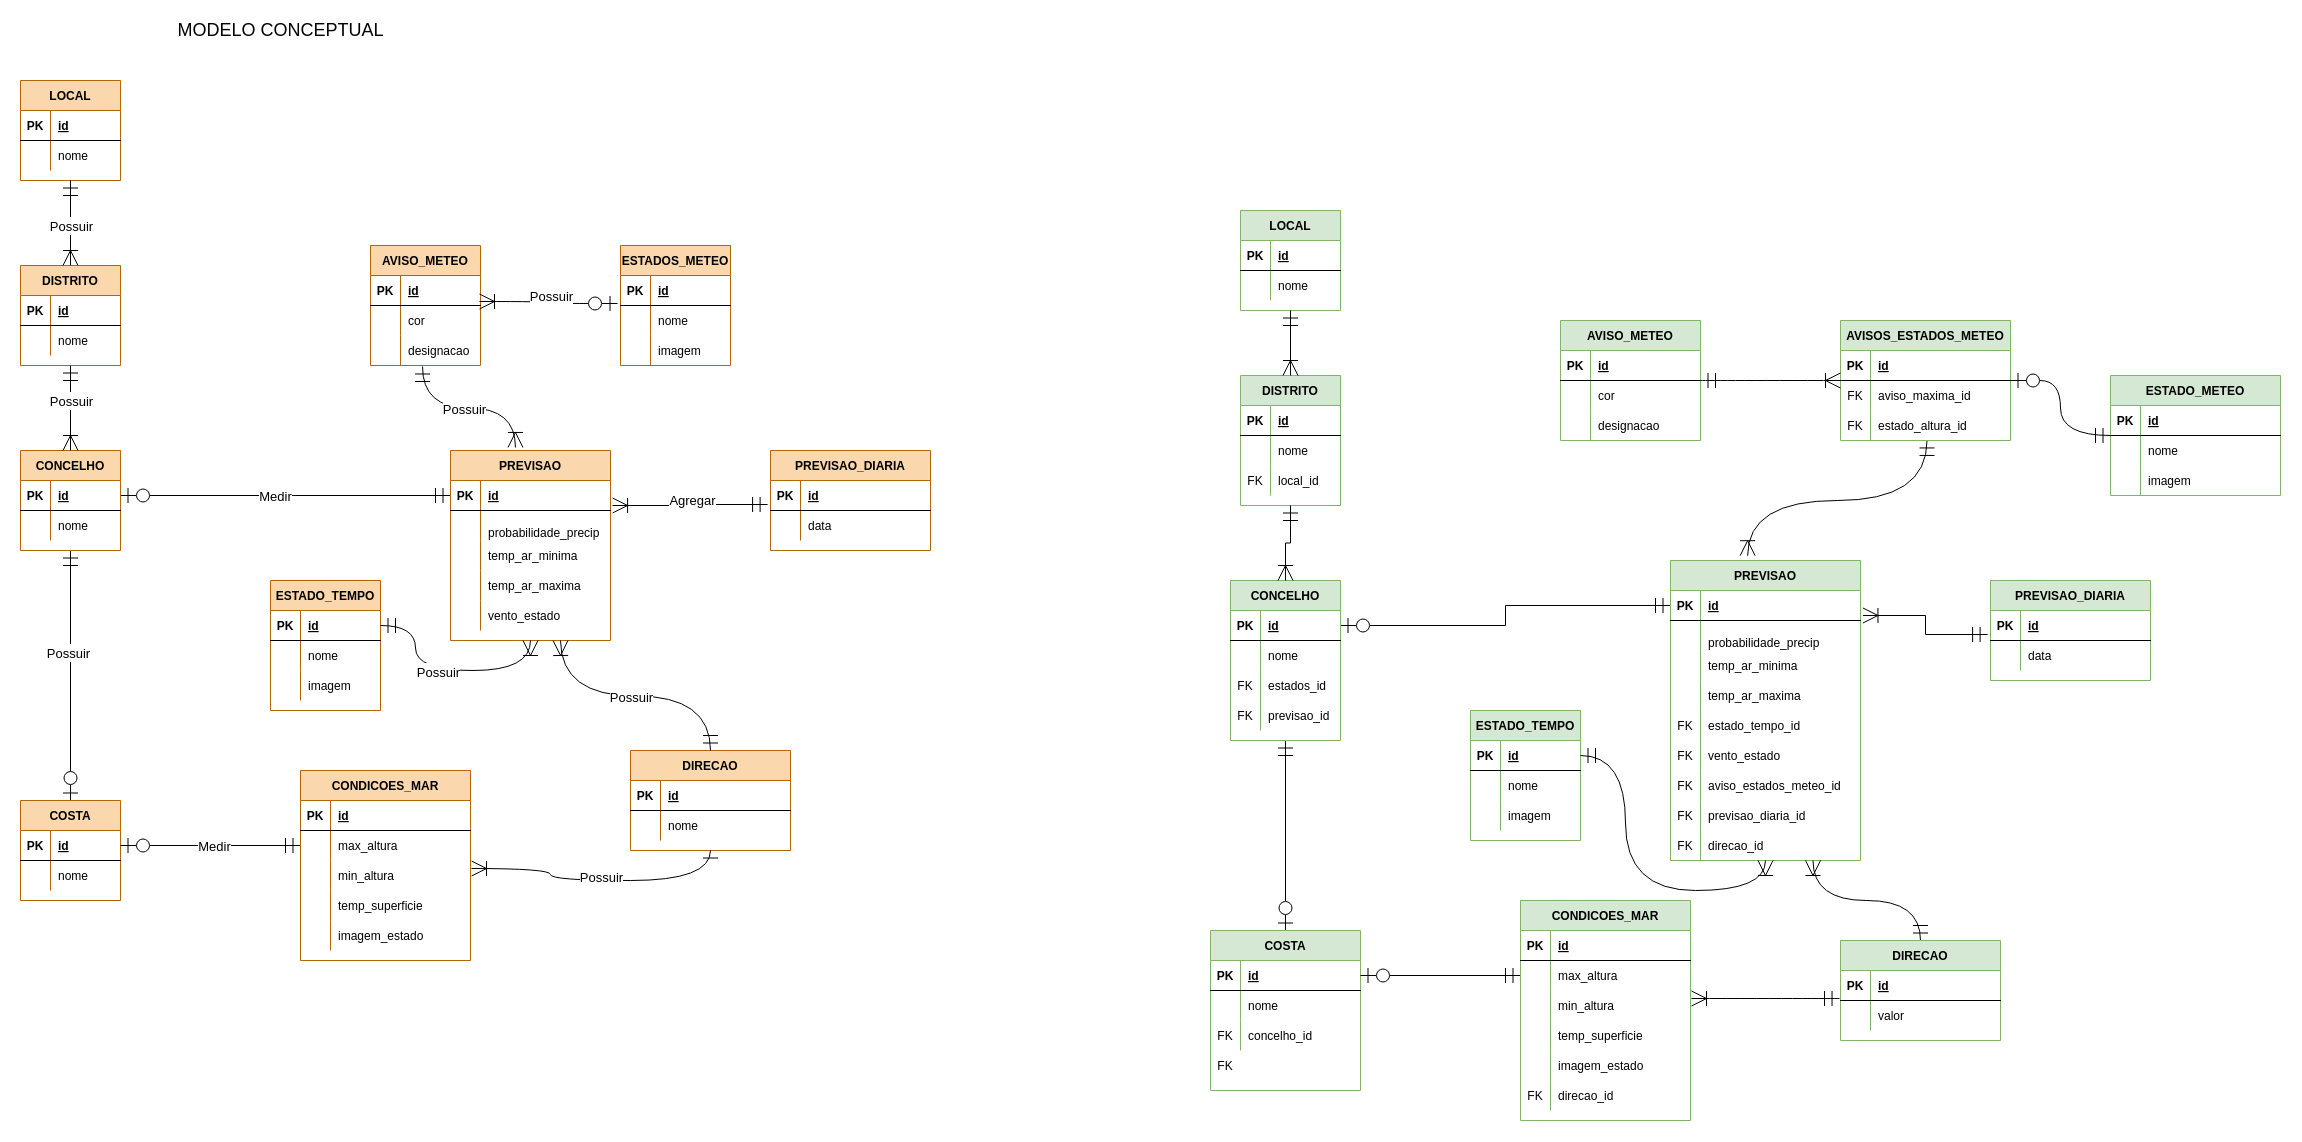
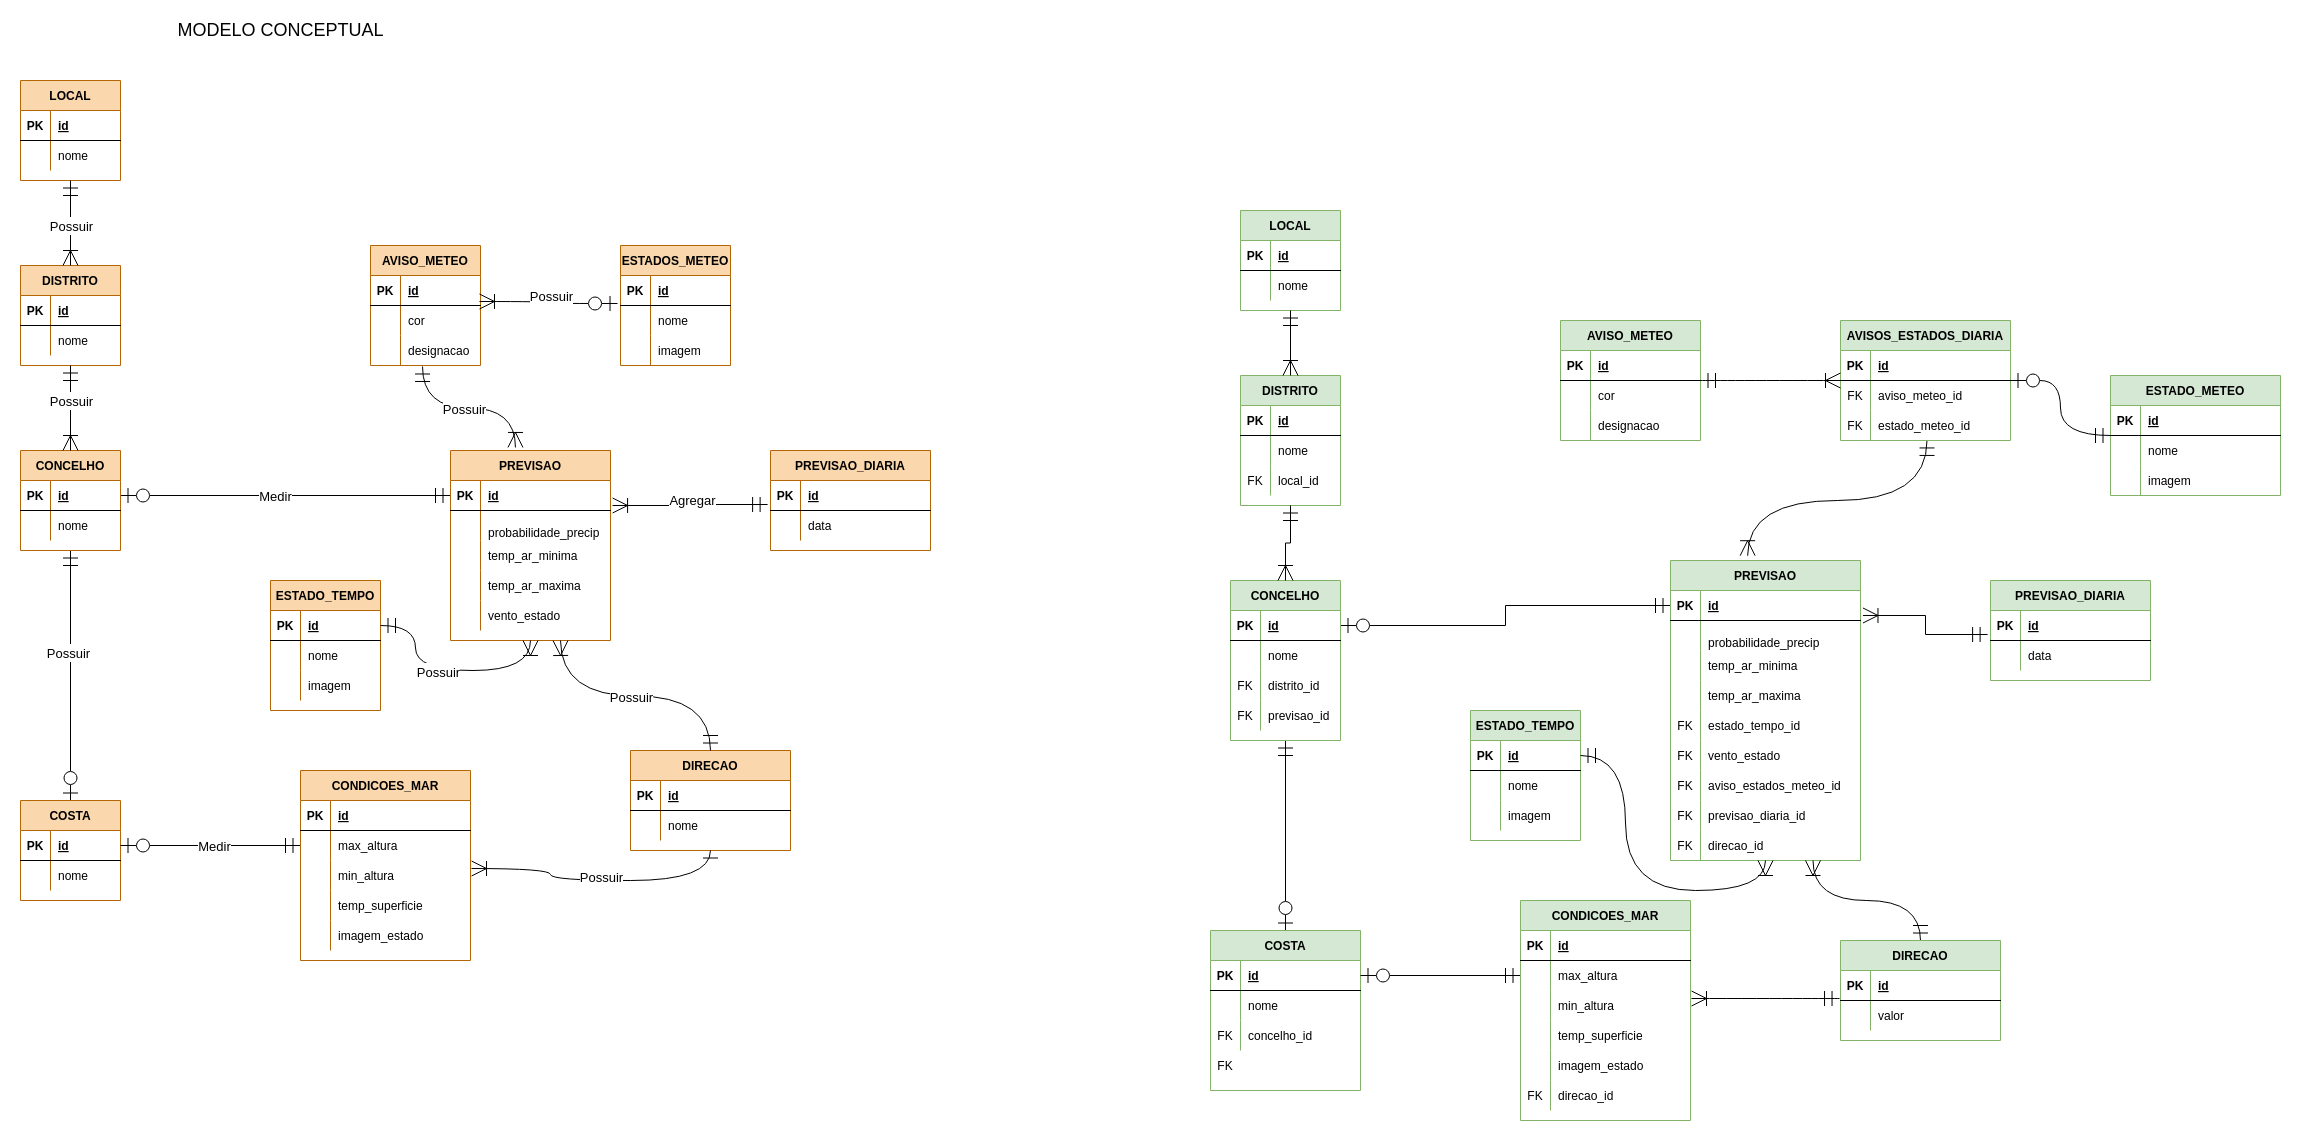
- <mxCell id="261" value="AVISOS_ESTADOS_METEO" style="shape=table;startSize=30;container=1;collapsible=1;childLayout=tableLayout;fixedRows=1;rowLines=0;fontStyle=1;align=center;resizeLast=1;fillColor=#d5e8d4;strokeColor=#82b366;" vertex="1" parent="1"><mxGeometry x="1840" y="320" width="170" height="120" as="geometry" /></mxCell>
+ <mxCell id="261" value="AVISOS_ESTADOS_DIARIA" style="shape=table;startSize=30;container=1;collapsible=1;childLayout=tableLayout;fixedRows=1;rowLines=0;fontStyle=1;align=center;resizeLast=1;fillColor=#d5e8d4;strokeColor=#82b366;" vertex="1" parent="1"><mxGeometry x="1840" y="320" width="170" height="120" as="geometry" /></mxCell>
- <mxCell id="267" value="aviso_maxima_id" style="shape=partialRectangle;overflow=hidden;connectable=0;fillColor=none;top=0;left=0;bottom=0;right=0;align=left;spacingLeft=6;" vertex="1" parent="265"><mxGeometry x="30" width="140" height="30" as="geometry"><mxRectangle width="140" height="30" as="alternateBounds" /></mxGeometry></mxCell>
+ <mxCell id="267" value="aviso_meteo_id" style="shape=partialRectangle;overflow=hidden;connectable=0;fillColor=none;top=0;left=0;bottom=0;right=0;align=left;spacingLeft=6;" vertex="1" parent="265"><mxGeometry x="30" width="140" height="30" as="geometry"><mxRectangle width="140" height="30" as="alternateBounds" /></mxGeometry></mxCell>
- <mxCell id="270" value="estado_altura_id" style="shape=partialRectangle;overflow=hidden;connectable=0;fillColor=none;top=0;left=0;bottom=0;right=0;align=left;spacingLeft=6;" vertex="1" parent="268"><mxGeometry x="30" width="140" height="30" as="geometry"><mxRectangle width="140" height="30" as="alternateBounds" /></mxGeometry></mxCell>
+ <mxCell id="270" value="estado_meteo_id" style="shape=partialRectangle;overflow=hidden;connectable=0;fillColor=none;top=0;left=0;bottom=0;right=0;align=left;spacingLeft=6;" vertex="1" parent="268"><mxGeometry x="30" width="140" height="30" as="geometry"><mxRectangle width="140" height="30" as="alternateBounds" /></mxGeometry></mxCell>
- <mxCell id="211" value="estados_id" style="shape=partialRectangle;overflow=hidden;connectable=0;fillColor=none;top=0;left=0;bottom=0;right=0;align=left;spacingLeft=6;" vertex="1" parent="209"><mxGeometry x="30" width="80" height="30" as="geometry"><mxRectangle width="80" height="30" as="alternateBounds" /></mxGeometry></mxCell>
+ <mxCell id="211" value="distrito_id" style="shape=partialRectangle;overflow=hidden;connectable=0;fillColor=none;top=0;left=0;bottom=0;right=0;align=left;spacingLeft=6;" vertex="1" parent="209"><mxGeometry x="30" width="80" height="30" as="geometry"><mxRectangle width="80" height="30" as="alternateBounds" /></mxGeometry></mxCell>
